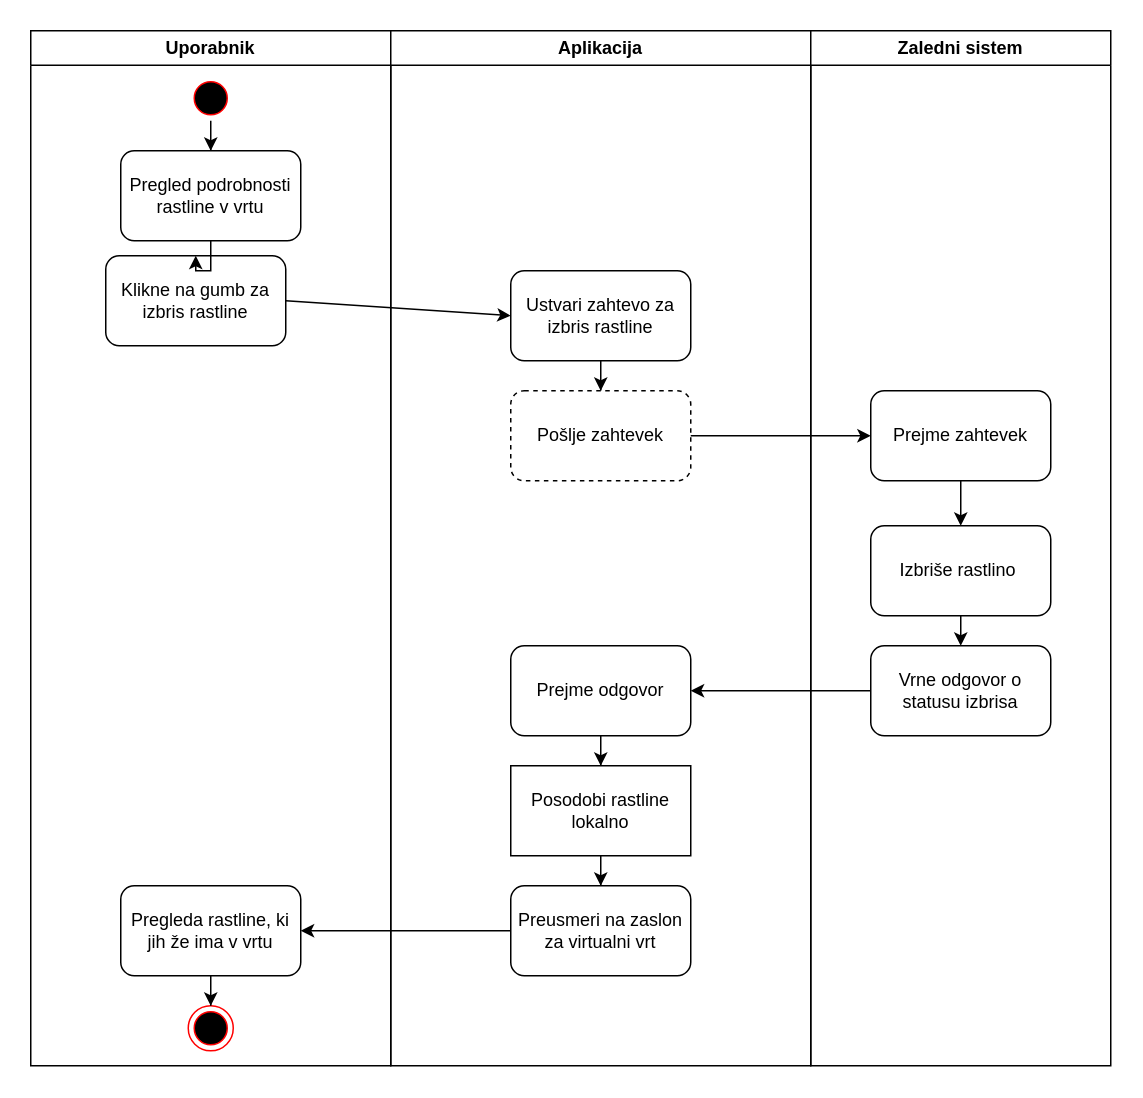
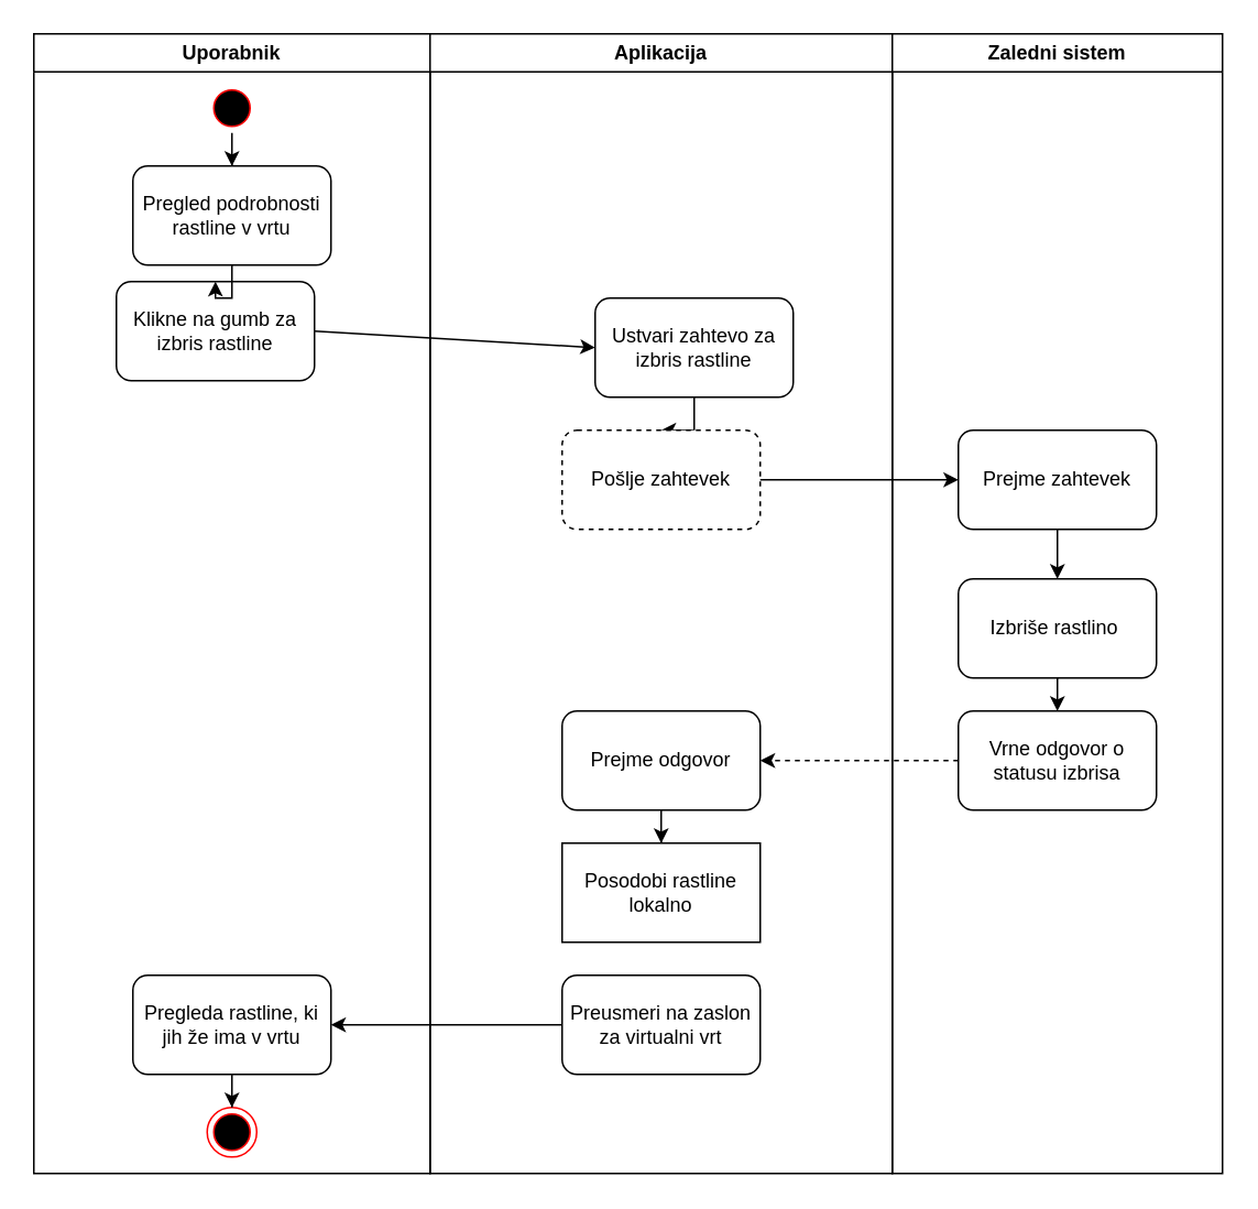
- <mxCell id="10" value="Ustvari zahtevo za izbris rastline" style="rounded=1;whiteSpace=wrap;html=1;" parent="9" vertex="1"><mxGeometry x="80" y="160" width="120" height="60" as="geometry" /></mxCell>
+ <mxCell id="10" value="Ustvari zahtevo za izbris rastline" style="rounded=1;whiteSpace=wrap;html=1;" parent="9" vertex="1"><mxGeometry x="100" y="160" width="120" height="60" as="geometry" /></mxCell>
- <mxCell id="26" style="edgeStyle=orthogonalEdgeStyle;rounded=0;orthogonalLoop=1;jettySize=auto;html=1;entryX=1;entryY=0.5;entryDx=0;entryDy=0;" parent="1" source="23" target="13" edge="1"><mxGeometry relative="1" as="geometry" /></mxCell>
+ <mxCell id="26" style="edgeStyle=orthogonalEdgeStyle;rounded=0;orthogonalLoop=1;jettySize=auto;html=1;entryX=1;entryY=0.5;entryDx=0;entryDy=0;dashed=1;" parent="1" source="23" target="13" edge="1"><mxGeometry relative="1" as="geometry" /></mxCell>
- <mxCell id="15" value="" style="edgeStyle=orthogonalEdgeStyle;rounded=0;orthogonalLoop=1;jettySize=auto;html=1;" edge="1" parent="9" source="16" target="17"><mxGeometry relative="1" as="geometry" /></mxCell>
